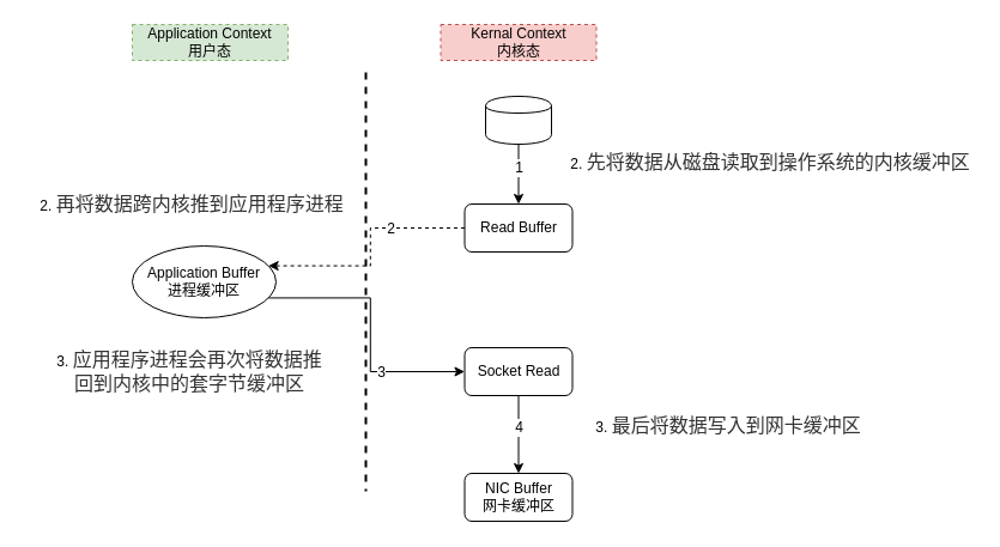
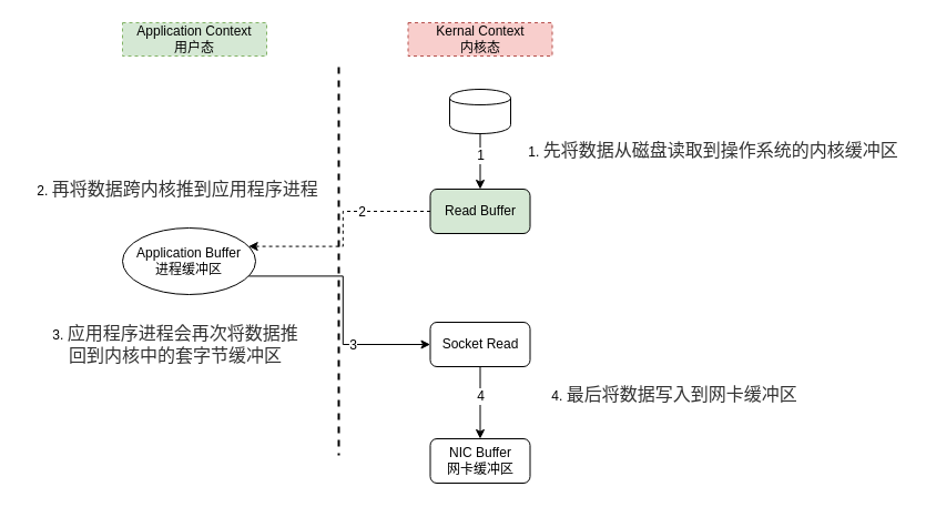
- <mxCell id="11" value="2.&amp;nbsp;&lt;span style=&quot;color: rgb(51 , 51 , 51) ; font-family: &amp;#34;open sans&amp;#34; , &amp;#34;clear sans&amp;#34; , &amp;#34;helvetica neue&amp;#34; , &amp;#34;helvetica&amp;#34; , &amp;#34;arial&amp;#34; , sans-serif ; font-size: 16px ; text-align: left ; white-space: pre-wrap ; background-color: rgb(255 , 255 , 255)&quot;&gt;先将数据从磁盘读取到操作系统的内核缓冲区&lt;/span&gt;" style="text;html=1;strokeColor=none;fillColor=none;align=center;verticalAlign=middle;whiteSpace=wrap;rounded=0;" vertex="1" parent="1"><mxGeometry x="473" y="130" width="340" height="10" as="geometry" /></mxCell>
+ <mxCell id="11" value="1.&amp;nbsp;&lt;span style=&quot;color: rgb(51 , 51 , 51) ; font-family: &amp;#34;open sans&amp;#34; , &amp;#34;clear sans&amp;#34; , &amp;#34;helvetica neue&amp;#34; , &amp;#34;helvetica&amp;#34; , &amp;#34;arial&amp;#34; , sans-serif ; font-size: 16px ; text-align: left ; white-space: pre-wrap ; background-color: rgb(255 , 255 , 255)&quot;&gt;先将数据从磁盘读取到操作系统的内核缓冲区&lt;/span&gt;" style="text;html=1;strokeColor=none;fillColor=none;align=center;verticalAlign=middle;whiteSpace=wrap;rounded=0;" vertex="1" parent="1"><mxGeometry x="473" y="130" width="340" height="10" as="geometry" /></mxCell>
- <mxCell id="10" value="Read Buffer" style="rounded=1;whiteSpace=wrap;html=1;" vertex="1" parent="1"><mxGeometry x="387.5" y="170" width="90" height="40" as="geometry" /></mxCell>
+ <mxCell id="10" value="Read Buffer" style="rounded=1;whiteSpace=wrap;html=1;fillColor=#d5e8d4;" vertex="1" parent="1"><mxGeometry x="387.5" y="170" width="90" height="40" as="geometry" /></mxCell>
- <mxCell id="21" value="3.&amp;nbsp;&lt;span style=&quot;color: rgb(51 , 51 , 51) ; font-family: &amp;#34;open sans&amp;#34; , &amp;#34;clear sans&amp;#34; , &amp;#34;helvetica neue&amp;#34; , &amp;#34;helvetica&amp;#34; , &amp;#34;arial&amp;#34; , sans-serif ; font-size: 16px ; text-align: left ; white-space: pre-wrap ; background-color: rgb(255 , 255 , 255)&quot;&gt;最后将数据写入到网卡缓冲区&lt;/span&gt;" style="text;html=1;strokeColor=none;fillColor=none;align=center;verticalAlign=middle;whiteSpace=wrap;rounded=0;" vertex="1" parent="1"><mxGeometry x="473" y="340" width="270" height="30" as="geometry" /></mxCell>
+ <mxCell id="21" value="4.&amp;nbsp;&lt;span style=&quot;color: rgb(51 , 51 , 51) ; font-family: &amp;#34;open sans&amp;#34; , &amp;#34;clear sans&amp;#34; , &amp;#34;helvetica neue&amp;#34; , &amp;#34;helvetica&amp;#34; , &amp;#34;arial&amp;#34; , sans-serif ; font-size: 16px ; text-align: left ; white-space: pre-wrap ; background-color: rgb(255 , 255 , 255)&quot;&gt;最后将数据写入到网卡缓冲区&lt;/span&gt;" style="text;html=1;strokeColor=none;fillColor=none;align=center;verticalAlign=middle;whiteSpace=wrap;rounded=0;" vertex="1" parent="1"><mxGeometry x="473" y="340" width="270" height="30" as="geometry" /></mxCell>
